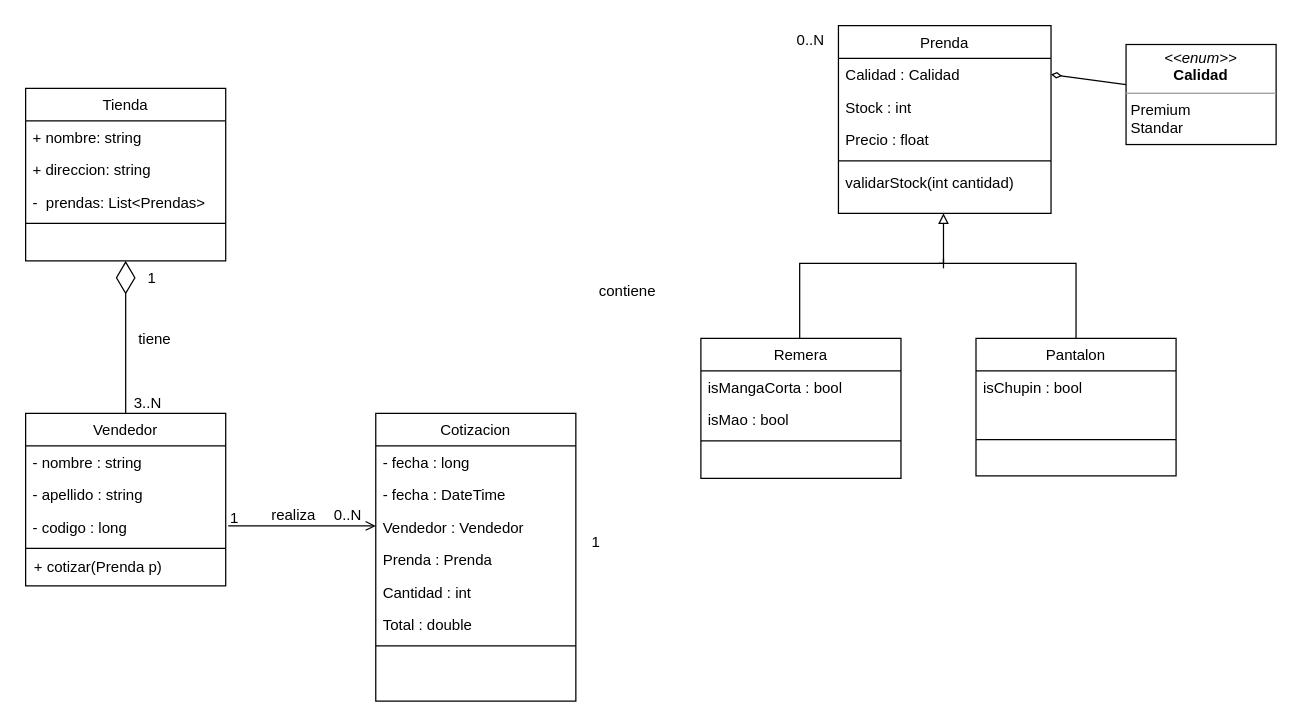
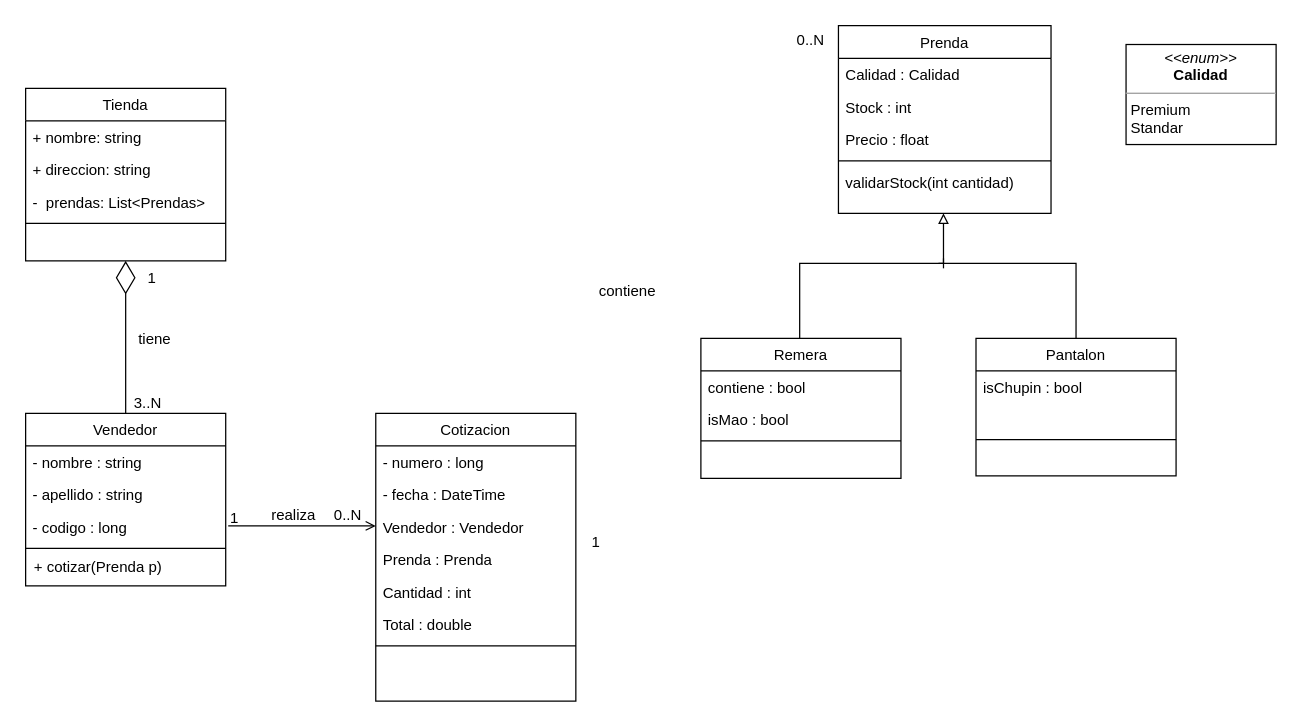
- <mxCell id="33" style="edgeStyle=none;rounded=0;orthogonalLoop=1;jettySize=auto;html=1;entryX=1;entryY=0.5;entryDx=0;entryDy=0;endArrow=diamondThin;endFill=0;" edge="1" parent="1" source="34" target="25"><mxGeometry relative="1" as="geometry" /></mxCell>
- <mxCell id="37" value="isMangaCorta : bool" style="text;align=left;verticalAlign=top;spacingLeft=4;spacingRight=4;overflow=hidden;rotatable=0;points=[[0,0.5],[1,0.5]];portConstraint=eastwest;" vertex="1" parent="36"><mxGeometry y="26" width="160" height="26" as="geometry" /></mxCell>
+ <mxCell id="37" value="contiene : bool" style="text;align=left;verticalAlign=top;spacingLeft=4;spacingRight=4;overflow=hidden;rotatable=0;points=[[0,0.5],[1,0.5]];portConstraint=eastwest;" vertex="1" parent="36"><mxGeometry y="26" width="160" height="26" as="geometry" /></mxCell>
- <mxCell id="8" value="- fecha : long" style="text;align=left;verticalAlign=top;spacingLeft=4;spacingRight=4;overflow=hidden;rotatable=0;points=[[0,0.5],[1,0.5]];portConstraint=eastwest;" vertex="1" parent="7"><mxGeometry y="26" width="160" height="26" as="geometry" /></mxCell>
+ <mxCell id="8" value="- numero : long" style="text;align=left;verticalAlign=top;spacingLeft=4;spacingRight=4;overflow=hidden;rotatable=0;points=[[0,0.5],[1,0.5]];portConstraint=eastwest;" vertex="1" parent="7"><mxGeometry y="26" width="160" height="26" as="geometry" /></mxCell>
